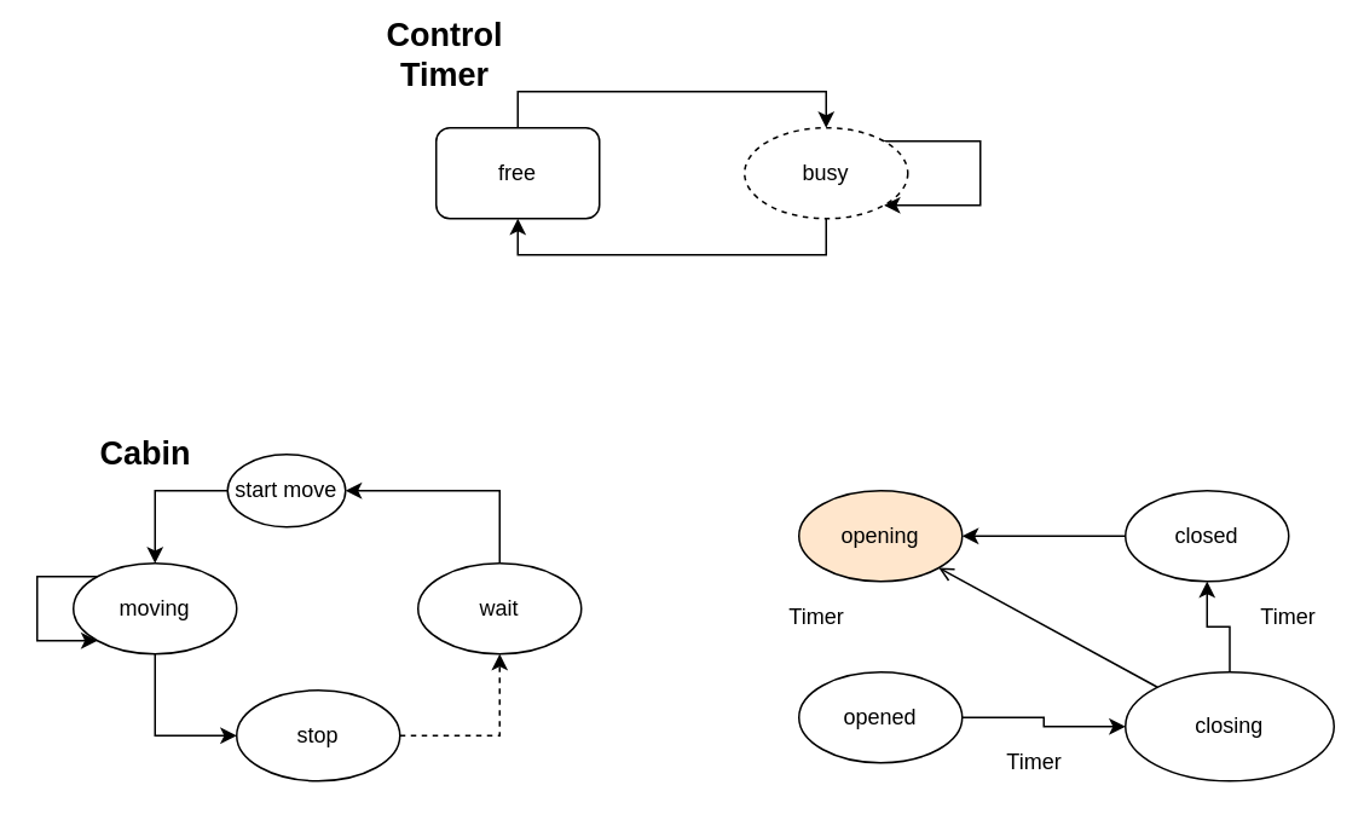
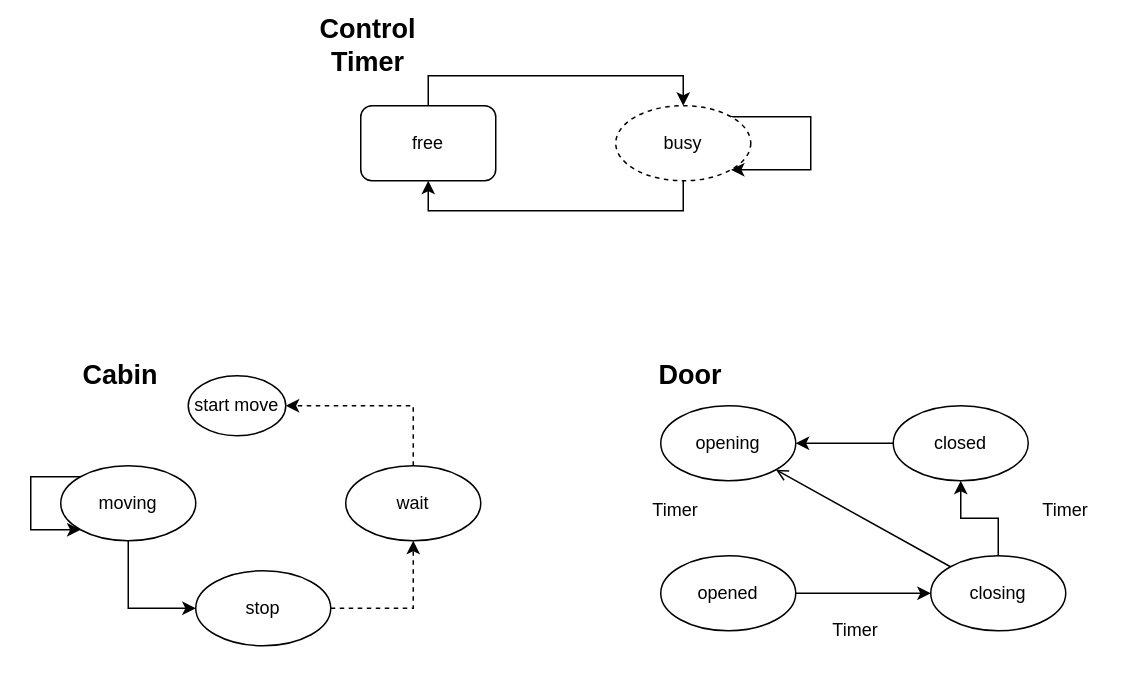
+ <mxCell id="15" value="&lt;b&gt;&lt;font style=&quot;font-size: 18px&quot;&gt;Door&lt;/font&gt;&lt;/b&gt;" style="text;html=1;strokeColor=none;fillColor=none;align=center;verticalAlign=middle;whiteSpace=wrap;rounded=0;" parent="1" vertex="1"><mxGeometry x="440" y="240" width="40" height="20" as="geometry" /></mxCell>
- <mxCell id="27" style="edgeStyle=orthogonalEdgeStyle;rounded=0;orthogonalLoop=1;jettySize=auto;html=1;exitX=0;exitY=0.5;exitDx=0;exitDy=0;" parent="1" source="28" target="9" edge="1"><mxGeometry relative="1" as="geometry" /></mxCell>
- <mxCell id="10" style="edgeStyle=orthogonalEdgeStyle;rounded=0;orthogonalLoop=1;jettySize=auto;html=1;exitX=0.5;exitY=0;exitDx=0;exitDy=0;entryX=1;entryY=0.5;entryDx=0;entryDy=0;" parent="1" source="11" target="28" edge="1"><mxGeometry relative="1" as="geometry" /></mxCell>
+ <mxCell id="10" style="edgeStyle=orthogonalEdgeStyle;rounded=0;orthogonalLoop=1;jettySize=auto;html=1;exitX=0.5;exitY=0;exitDx=0;exitDy=0;entryX=1;entryY=0.5;entryDx=0;entryDy=0;dashed=1;" parent="1" source="11" target="28" edge="1"><mxGeometry relative="1" as="geometry" /></mxCell>
- <mxCell id="16" value="opening" style="ellipse;whiteSpace=wrap;html=1;fillColor=#ffe6cc;" parent="1" vertex="1"><mxGeometry x="440" y="270" width="90" height="50" as="geometry" /></mxCell>
+ <mxCell id="16" value="opening" style="ellipse;whiteSpace=wrap;html=1;" parent="1" vertex="1"><mxGeometry x="440" y="270" width="90" height="50" as="geometry" /></mxCell>
- <mxCell id="20" value="closed" style="ellipse;whiteSpace=wrap;html=1;" parent="1" vertex="1"><mxGeometry x="620" y="270" width="90" height="50" as="geometry" /></mxCell>
+ <mxCell id="20" value="closed" style="ellipse;whiteSpace=wrap;html=1;" parent="1" vertex="1"><mxGeometry x="595" y="270" width="90" height="50" as="geometry" /></mxCell>
- <mxCell id="22" value="closing" style="ellipse;whiteSpace=wrap;html=1;" parent="1" vertex="1"><mxGeometry x="620" y="370" width="115" height="60" as="geometry" /></mxCell>
+ <mxCell id="22" value="closing" style="ellipse;whiteSpace=wrap;html=1;" parent="1" vertex="1"><mxGeometry x="620" y="370" width="90" height="50" as="geometry" /></mxCell>
